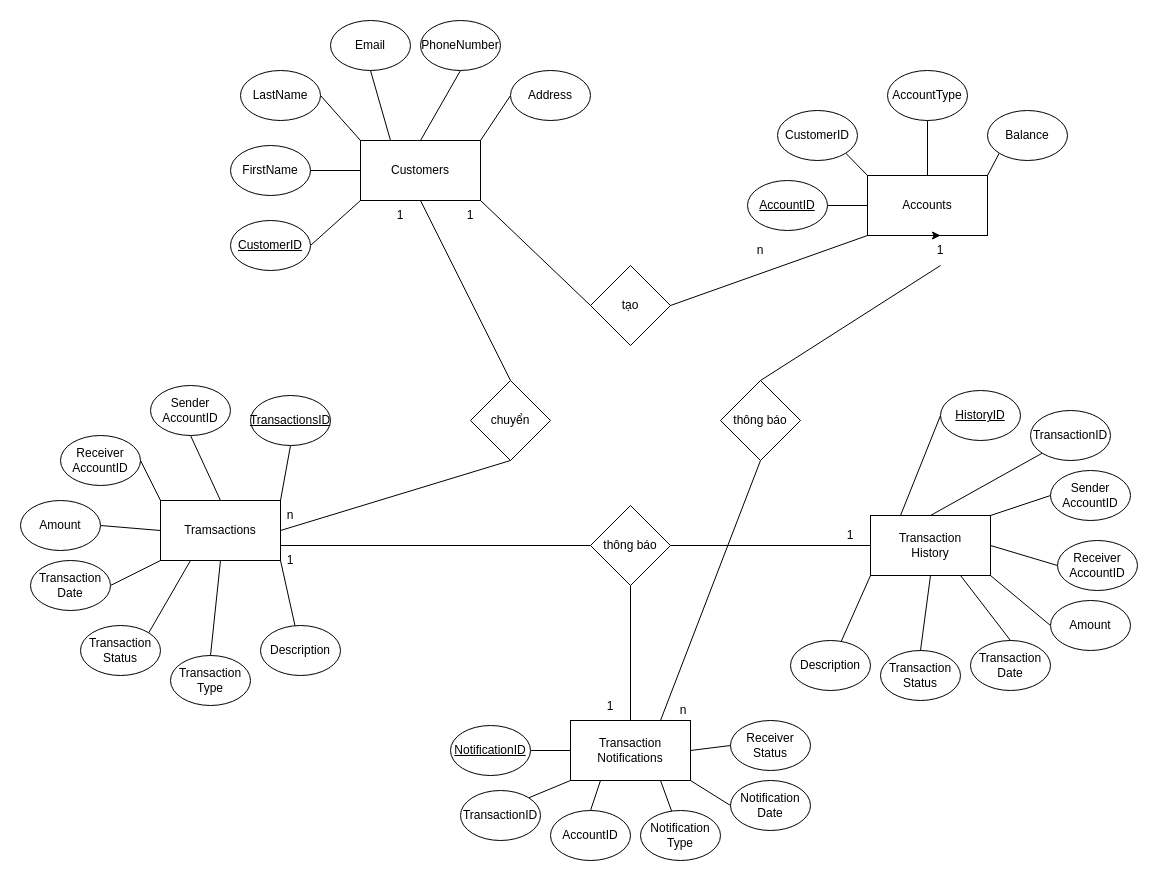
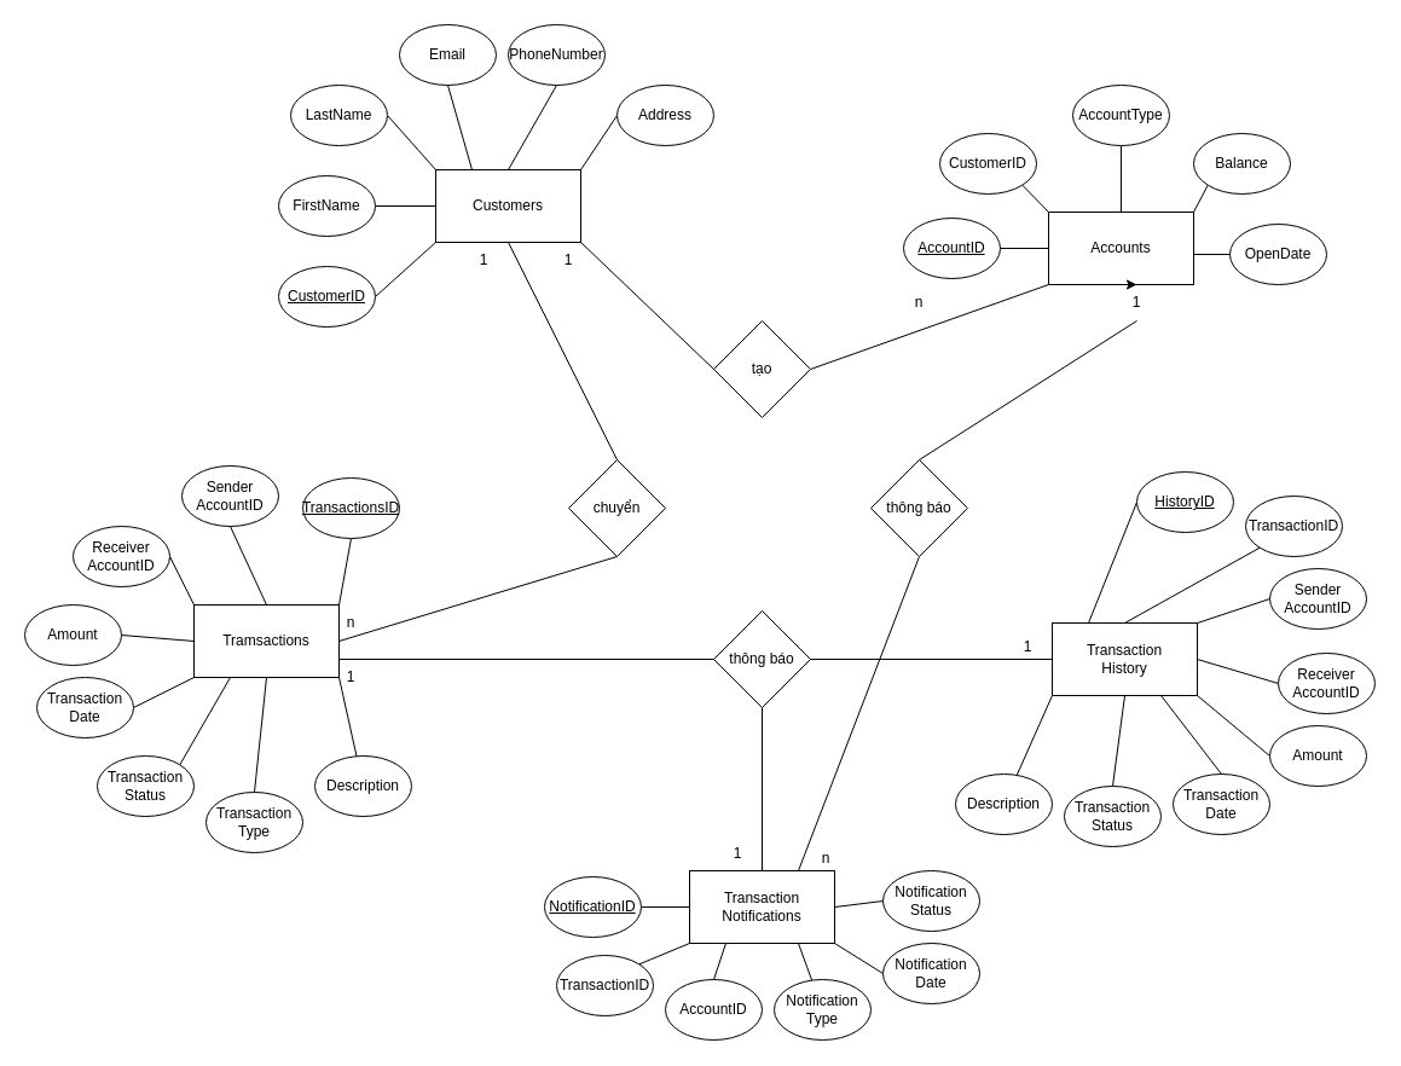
+ <mxCell id="28" style="edgeStyle=orthogonalEdgeStyle;rounded=0;orthogonalLoop=1;jettySize=auto;html=1;exitX=0;exitY=0.5;exitDx=0;exitDy=0;entryX=1;entryY=0.5;entryDx=0;entryDy=0;endArrow=none;endFill=0;" parent="18" source="29" target="19" edge="1"><mxGeometry relative="1" as="geometry" /></mxCell>
+ <mxCell id="29" value="OpenDate" style="ellipse;whiteSpace=wrap;html=1;" parent="18" vertex="1"><mxGeometry x="270" y="115" width="80" height="50" as="geometry" /></mxCell>
- <mxCell id="83" value="Receiver&lt;br&gt;Status" style="ellipse;whiteSpace=wrap;html=1;" vertex="1" parent="70"><mxGeometry x="280" width="80" height="50" as="geometry" /></mxCell>
+ <mxCell id="83" value="Notification&lt;br&gt;Status" style="ellipse;whiteSpace=wrap;html=1;" vertex="1" parent="70"><mxGeometry x="280" width="80" height="50" as="geometry" /></mxCell>
